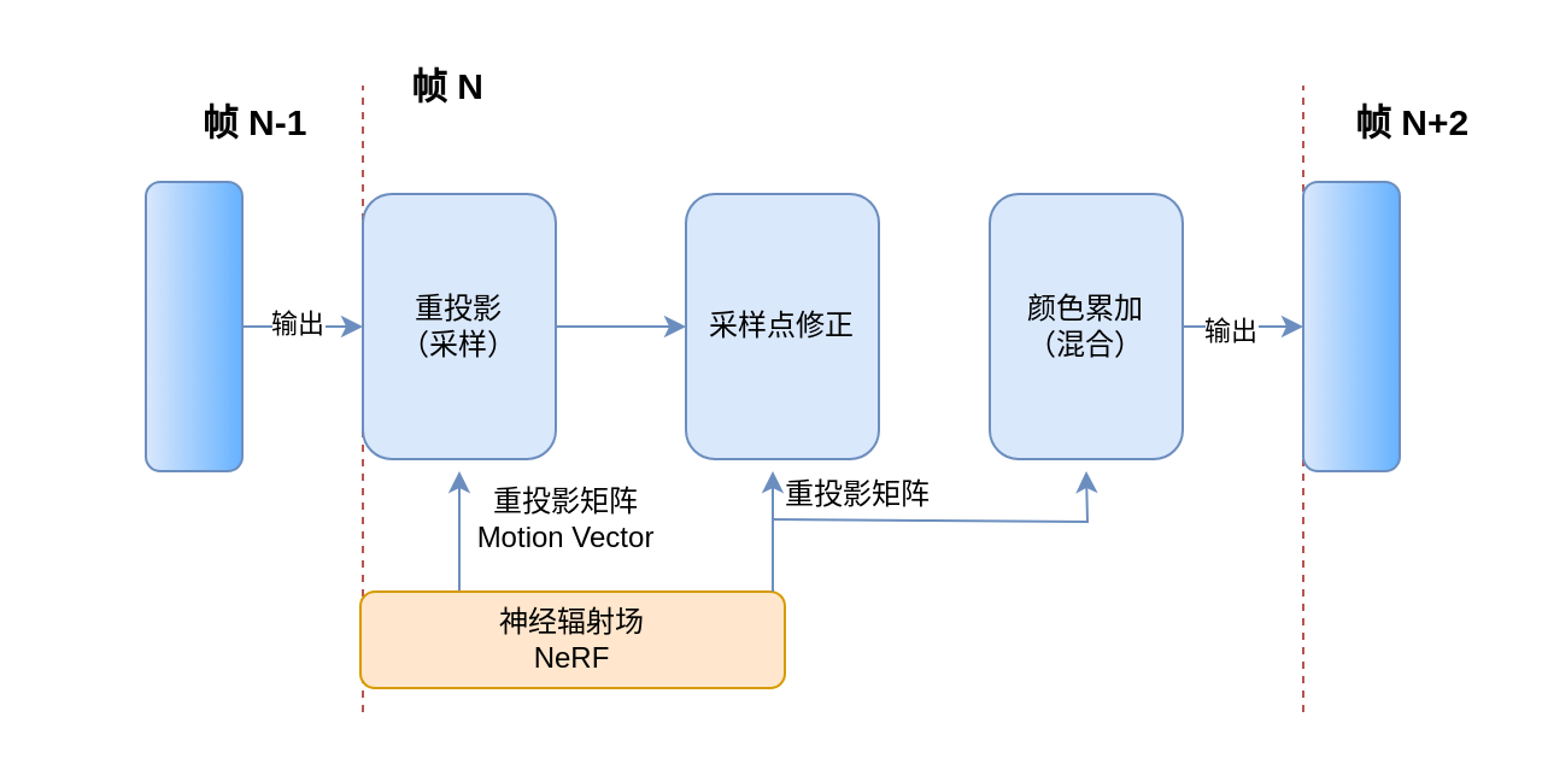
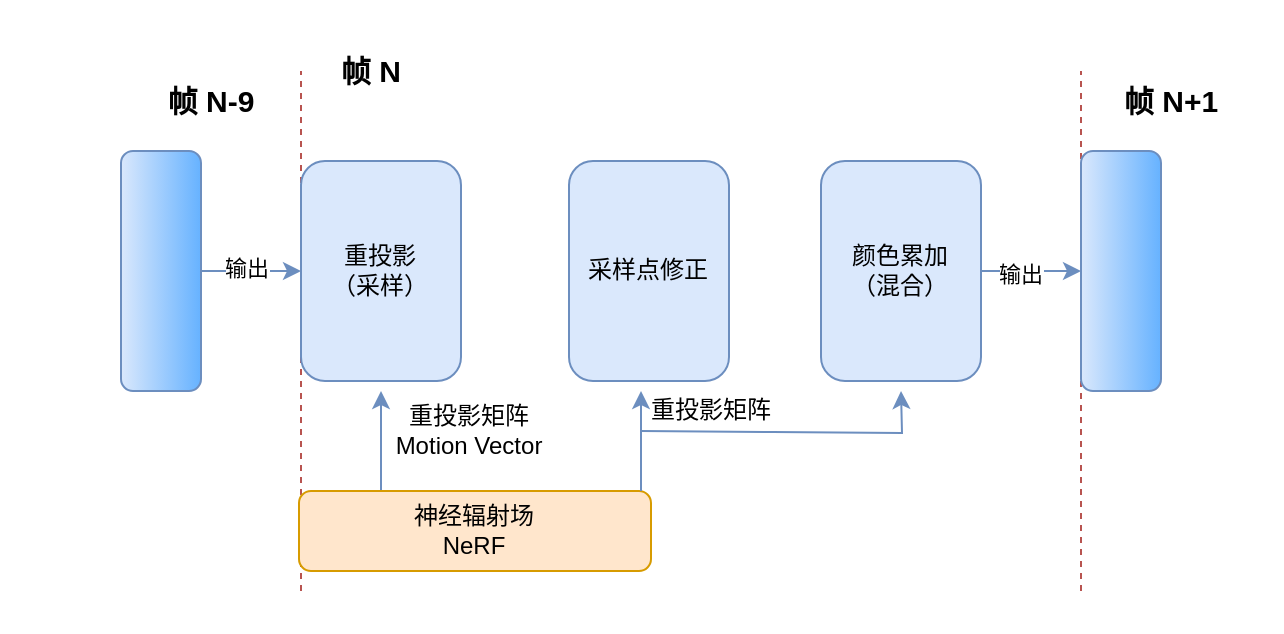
- <mxCell id="6" value="&lt;font style=&quot;font-size: 15px;&quot;&gt;&lt;b&gt;帧 N-1&lt;/b&gt;&lt;/font&gt;" style="text;html=1;align=center;verticalAlign=middle;resizable=0;points=[];autosize=1;strokeColor=none;fillColor=none;" vertex="1" parent="1"><mxGeometry x="70" y="35" width="70" height="30" as="geometry" /></mxCell>
+ <mxCell id="6" value="&lt;font style=&quot;font-size: 15px;&quot;&gt;&lt;b&gt;帧 N-9&lt;/b&gt;&lt;/font&gt;" style="text;html=1;align=center;verticalAlign=middle;resizable=0;points=[];autosize=1;strokeColor=none;fillColor=none;" vertex="1" parent="1"><mxGeometry x="70" y="35" width="70" height="30" as="geometry" /></mxCell>
- <mxCell id="15" value="&lt;font style=&quot;font-size: 15px;&quot;&gt;&lt;b&gt;帧 N+2&lt;/b&gt;&lt;/font&gt;" style="text;html=1;align=center;verticalAlign=middle;resizable=0;points=[];autosize=1;strokeColor=none;fillColor=none;" vertex="1" parent="1"><mxGeometry x="550" y="35" width="70" height="30" as="geometry" /></mxCell>
+ <mxCell id="15" value="&lt;font style=&quot;font-size: 15px;&quot;&gt;&lt;b&gt;帧 N+1&lt;/b&gt;&lt;/font&gt;" style="text;html=1;align=center;verticalAlign=middle;resizable=0;points=[];autosize=1;strokeColor=none;fillColor=none;" vertex="1" parent="1"><mxGeometry x="550" y="35" width="70" height="30" as="geometry" /></mxCell>
- <mxCell id="8" style="edgeStyle=orthogonalEdgeStyle;rounded=0;orthogonalLoop=1;jettySize=auto;html=1;exitX=1;exitY=0.5;exitDx=0;exitDy=0;entryX=0;entryY=0.5;entryDx=0;entryDy=0;fillColor=#dae8fc;strokeColor=#6c8ebf;" edge="1" parent="1" source="9" target="10"><mxGeometry relative="1" as="geometry" /></mxCell>
